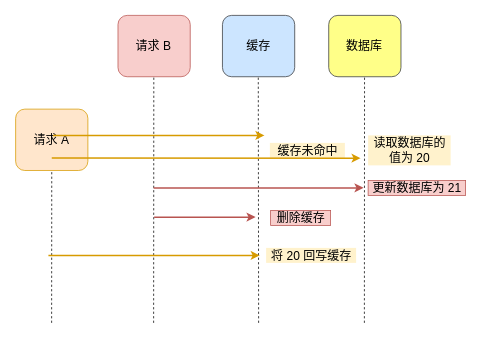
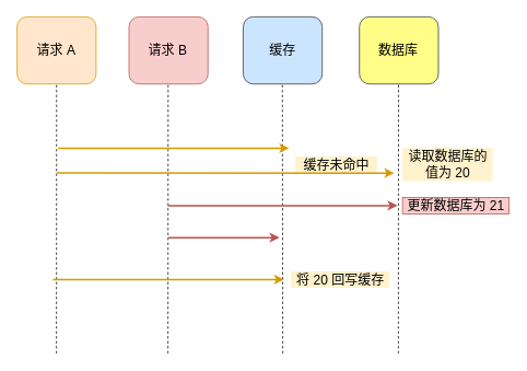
- <mxCell id="2" value="请求 A" style="rounded=1;whiteSpace=wrap;html=1;fontSize=16;fillColor=#ffe6cc;strokeColor=#d79b00;" vertex="1" parent="1"><mxGeometry x="20" y="145" width="96.338" height="81.818" as="geometry" /></mxCell>
+ <mxCell id="2" value="请求 A" style="rounded=1;whiteSpace=wrap;html=1;fontSize=16;fillColor=#ffe6cc;strokeColor=#d79b00;" vertex="1" parent="1"><mxGeometry x="20" y="20" width="96.338" height="81.818" as="geometry" /></mxCell>
- <mxCell id="17" value="删除缓存" style="text;html=1;align=center;verticalAlign=middle;resizable=0;points=[];autosize=1;strokeColor=#b85450;fillColor=#f8cecc;fontSize=16;" vertex="1" parent="1"><mxGeometry x="360" y="280" width="80" height="20" as="geometry" /></mxCell>
